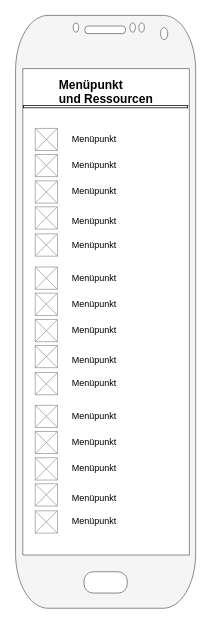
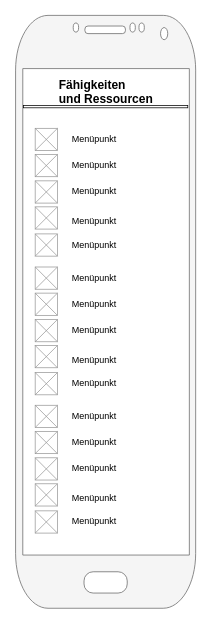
- <mxCell id="4" value="&lt;span style=&quot;font-size: 16px&quot;&gt;&lt;b&gt;Menüpunkt&lt;br&gt;und Ressourcen&lt;/b&gt;&lt;/span&gt;" style="text;html=1;" parent="1" vertex="1"><mxGeometry x="75.76" y="95.59" width="127.39" height="40" as="geometry" /></mxCell>
+ <mxCell id="4" value="&lt;span style=&quot;font-size: 16px&quot;&gt;&lt;b&gt;Fähigkeiten&lt;br&gt;und Ressourcen&lt;/b&gt;&lt;/span&gt;" style="text;html=1;" parent="1" vertex="1"><mxGeometry x="75.76" y="95.59" width="127.39" height="40" as="geometry" /></mxCell>
